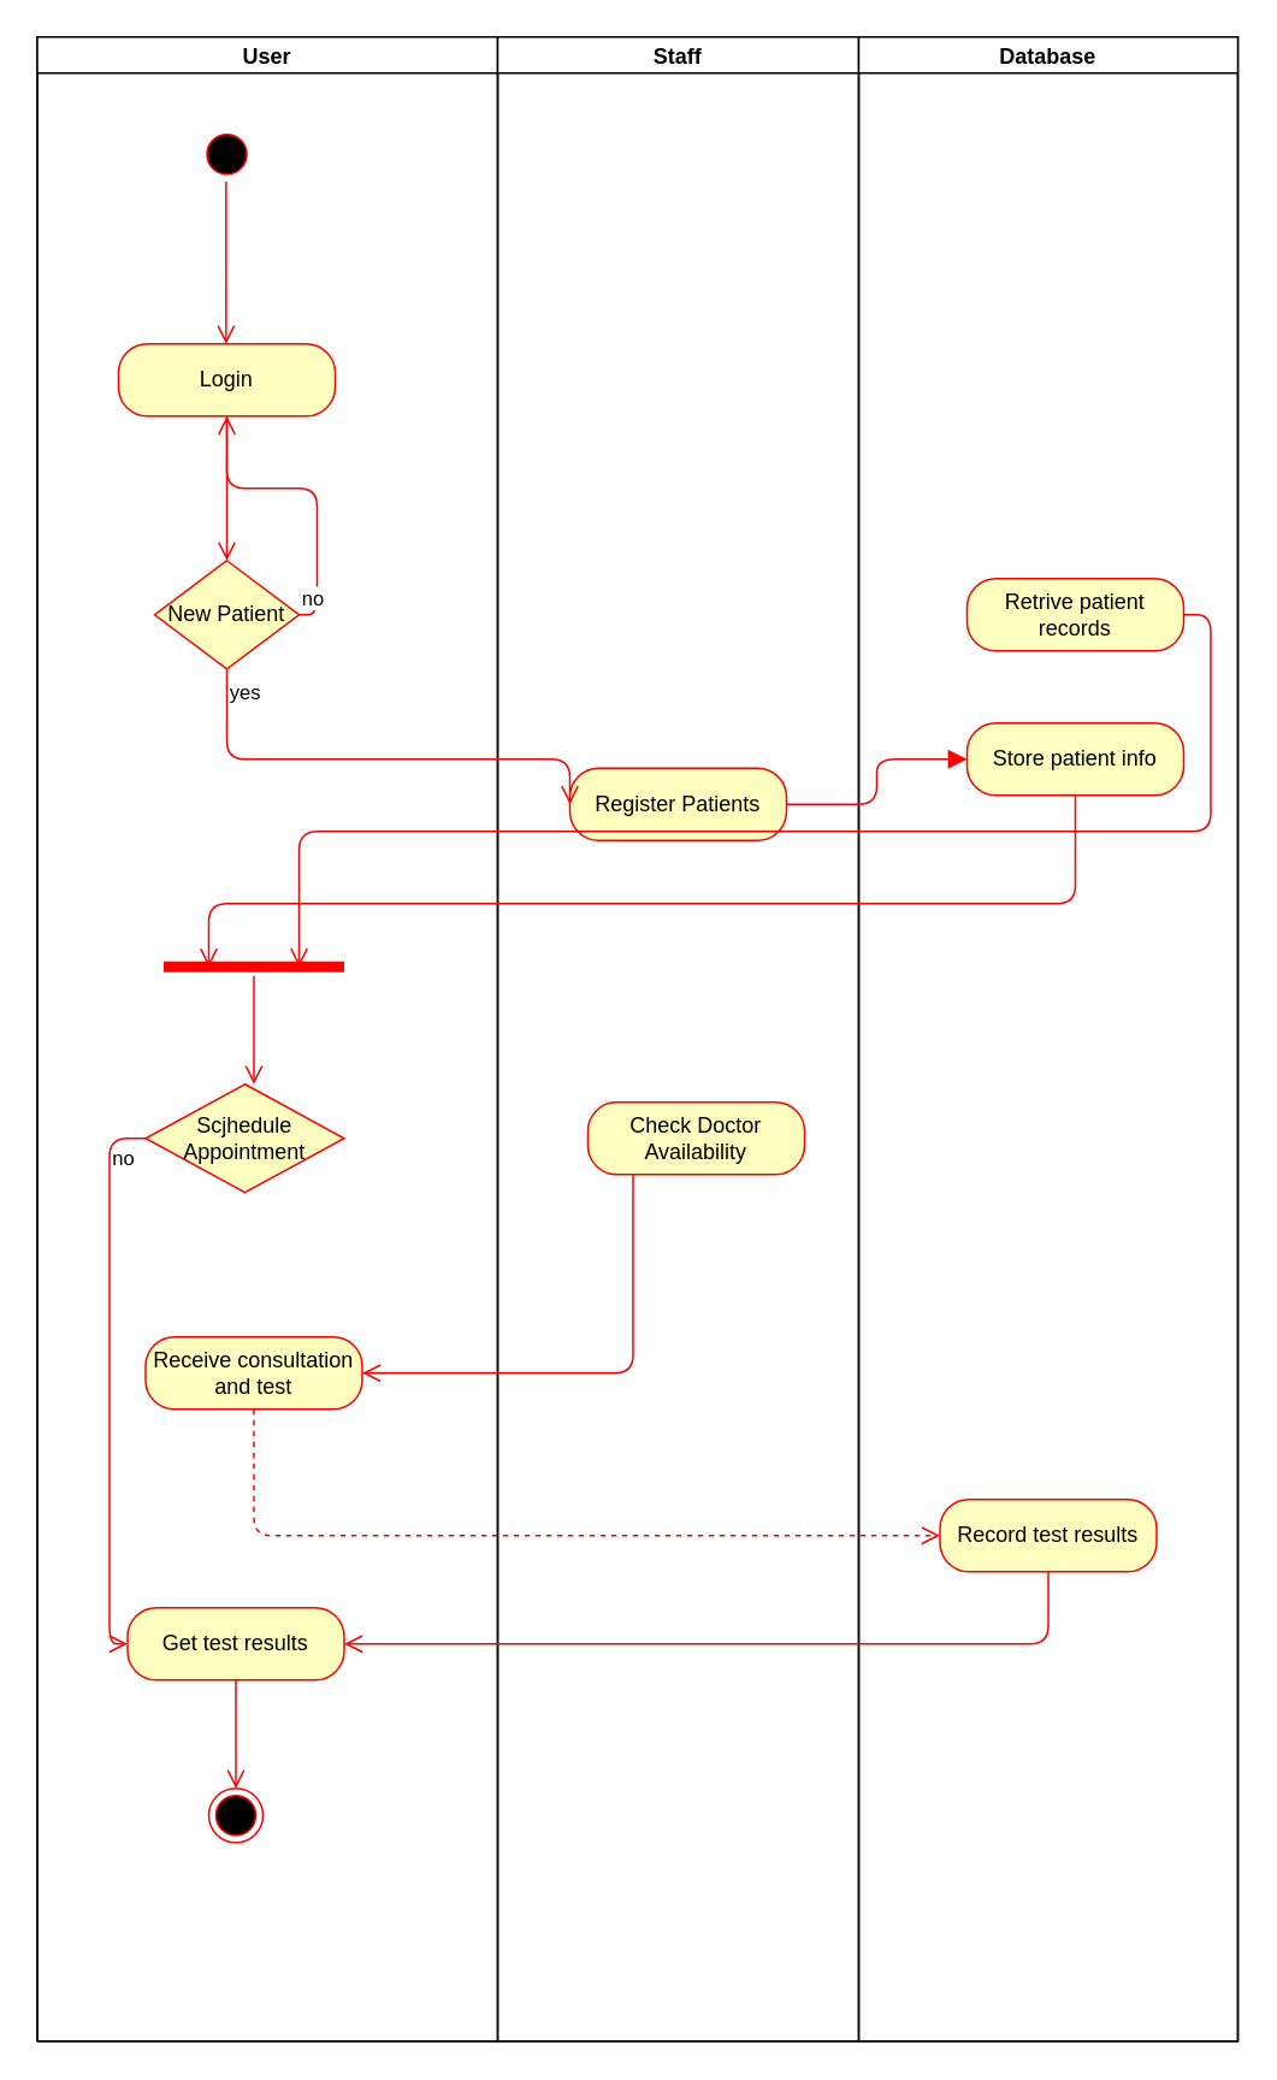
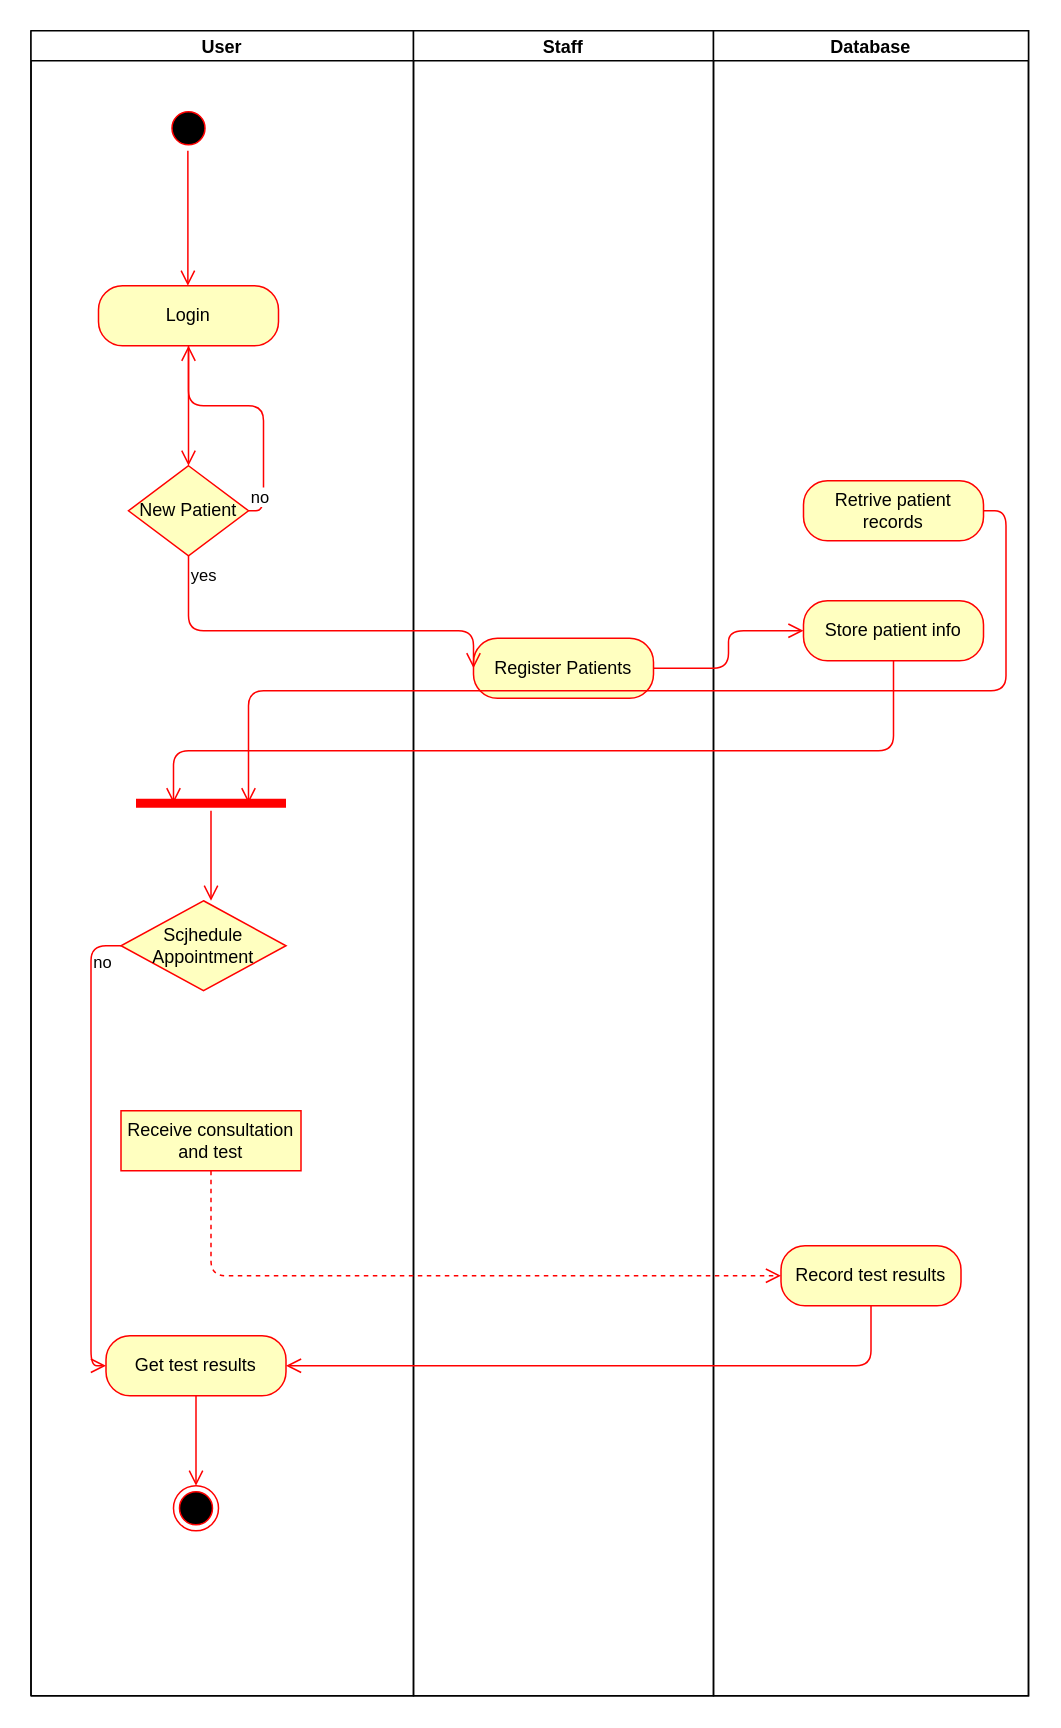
- <mxCell id="26" value="" style="edgeStyle=orthogonalEdgeStyle;html=1;verticalAlign=bottom;endArrow=block;endSize=8;strokeColor=#ff0000;exitX=1;exitY=0.5;exitDx=0;exitDy=0;entryX=0;entryY=0.5;entryDx=0;entryDy=0;" edge="1" source="18" parent="2" target="24"><mxGeometry relative="1" as="geometry"><mxPoint x="480" y="400" as="targetPoint" /></mxGeometry></mxCell>
+ <mxCell id="26" value="" style="edgeStyle=orthogonalEdgeStyle;html=1;verticalAlign=bottom;endArrow=open;endSize=8;strokeColor=#ff0000;exitX=1;exitY=0.5;exitDx=0;exitDy=0;entryX=0;entryY=0.5;entryDx=0;entryDy=0;" edge="1" source="18" parent="2" target="24"><mxGeometry relative="1" as="geometry"><mxPoint x="480" y="400" as="targetPoint" /></mxGeometry></mxCell>
- <mxCell id="19" value="Check Doctor Availability" style="rounded=1;whiteSpace=wrap;html=1;arcSize=40;fontColor=#000000;fillColor=#ffffc0;strokeColor=#ff0000;" vertex="1" parent="17"><mxGeometry x="50" y="590" width="120" height="40" as="geometry" /></mxCell>
- <mxCell id="12" value="Receive consultation and test" style="rounded=1;whiteSpace=wrap;html=1;arcSize=40;fontColor=#000000;fillColor=#ffffc0;strokeColor=#ff0000;" vertex="1" parent="3"><mxGeometry x="60" y="720" width="120" height="40" as="geometry" /></mxCell>
+ <mxCell id="12" value="Receive consultation and test" style="whiteSpace=wrap;html=1;arcSize=40;fontColor=#000000;fillColor=#ffffc0;strokeColor=#ff0000;rounded=0;" vertex="1" parent="3"><mxGeometry x="60" y="720" width="120" height="40" as="geometry" /></mxCell>
- <mxCell id="29" value="" style="edgeStyle=orthogonalEdgeStyle;html=1;verticalAlign=bottom;endArrow=open;endSize=8;strokeColor=#ff0000;entryX=1;entryY=0.5;entryDx=0;entryDy=0;" edge="1" source="19" parent="2" target="12"><mxGeometry relative="1" as="geometry"><mxPoint x="330" y="790" as="targetPoint" /><Array as="points"><mxPoint x="330" y="740" /></Array></mxGeometry></mxCell>
